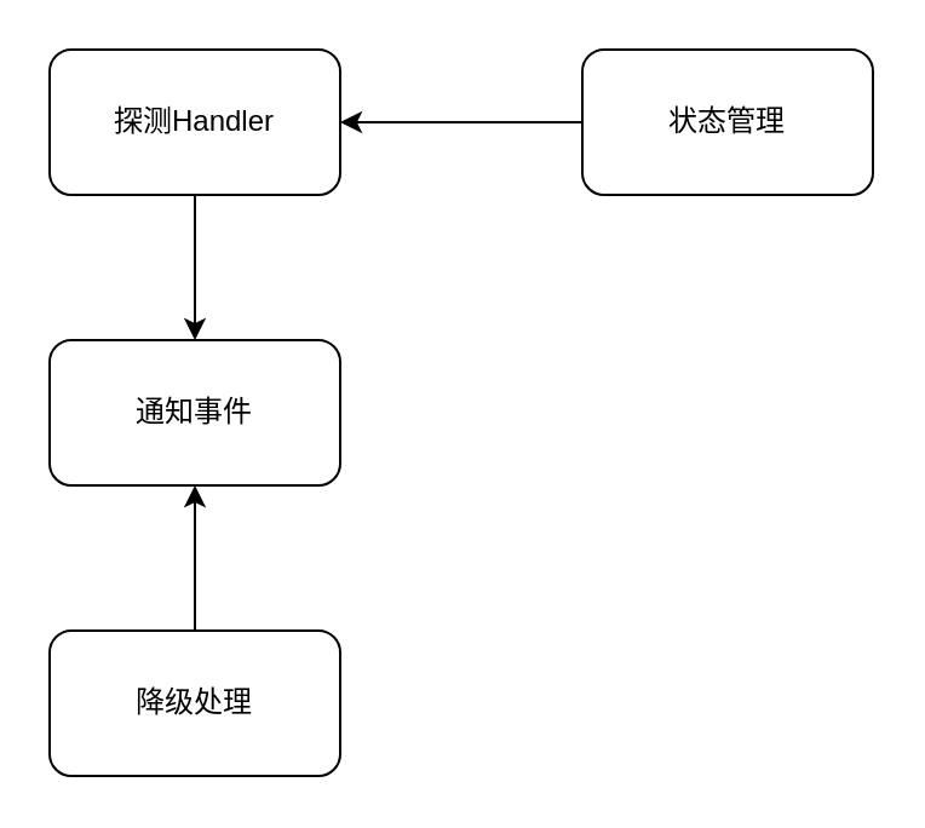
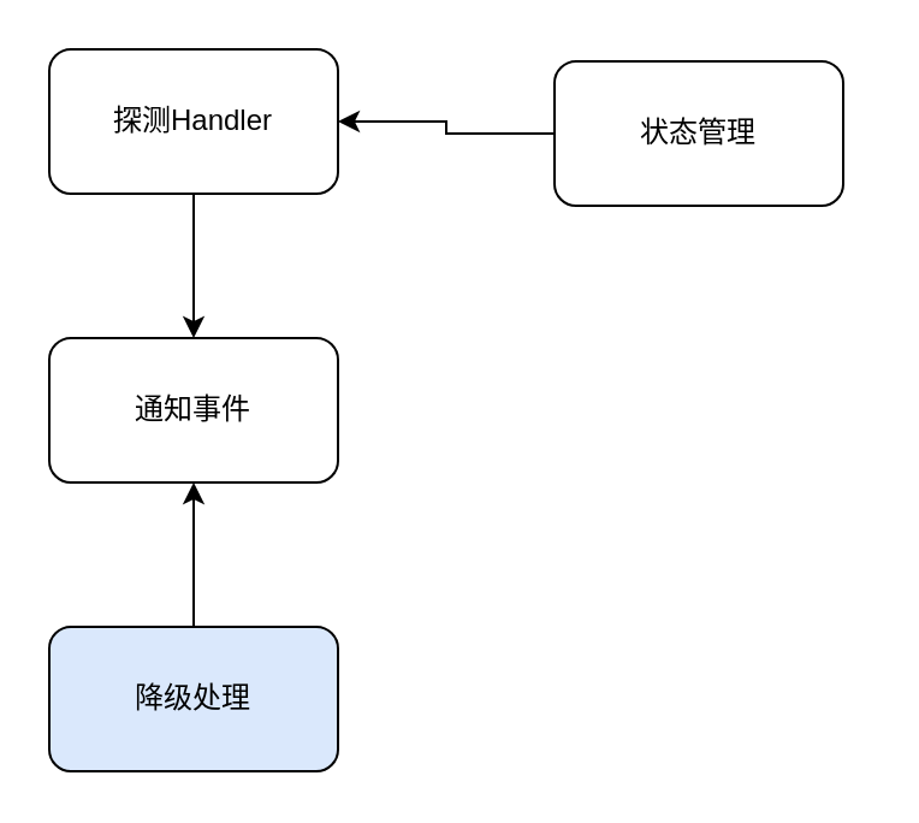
- <mxCell id="5" value="状态管理" style="rounded=1;whiteSpace=wrap;html=1;" vertex="1" parent="1"><mxGeometry x="240" y="20" width="120" height="60" as="geometry" /></mxCell>
+ <mxCell id="5" value="状态管理" style="rounded=1;whiteSpace=wrap;html=1;" vertex="1" parent="1"><mxGeometry x="230" y="25" width="120" height="60" as="geometry" /></mxCell>
- <mxCell id="8" value="降级处理" style="rounded=1;whiteSpace=wrap;html=1;" vertex="1" parent="1"><mxGeometry x="20" y="260" width="120" height="60" as="geometry" /></mxCell>
+ <mxCell id="8" value="降级处理" style="rounded=1;whiteSpace=wrap;html=1;fillColor=#dae8fc;" vertex="1" parent="1"><mxGeometry x="20" y="260" width="120" height="60" as="geometry" /></mxCell>
